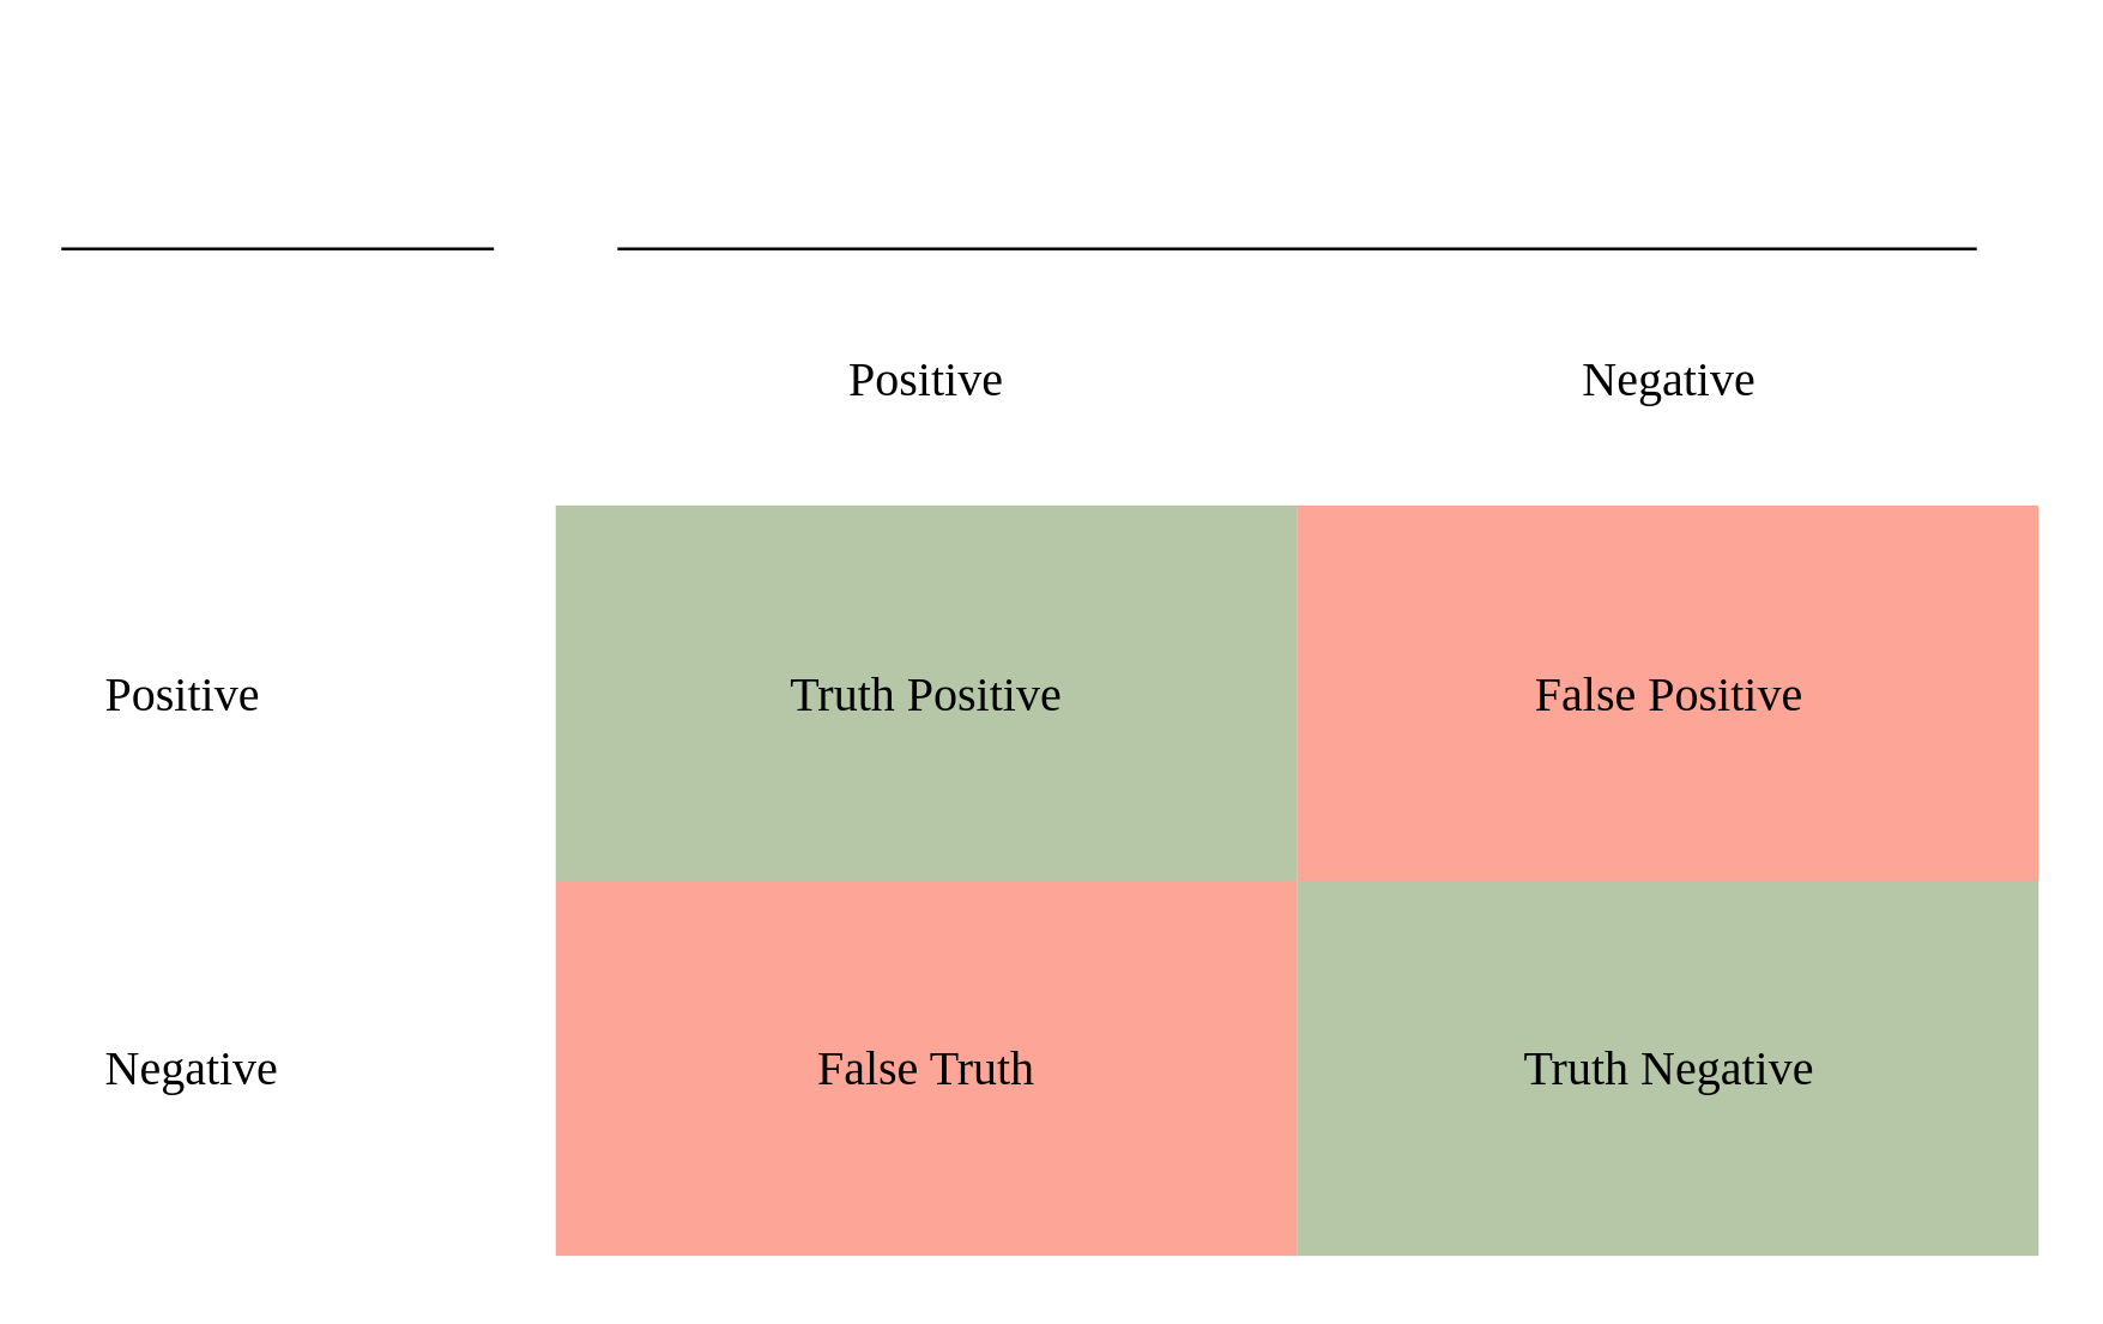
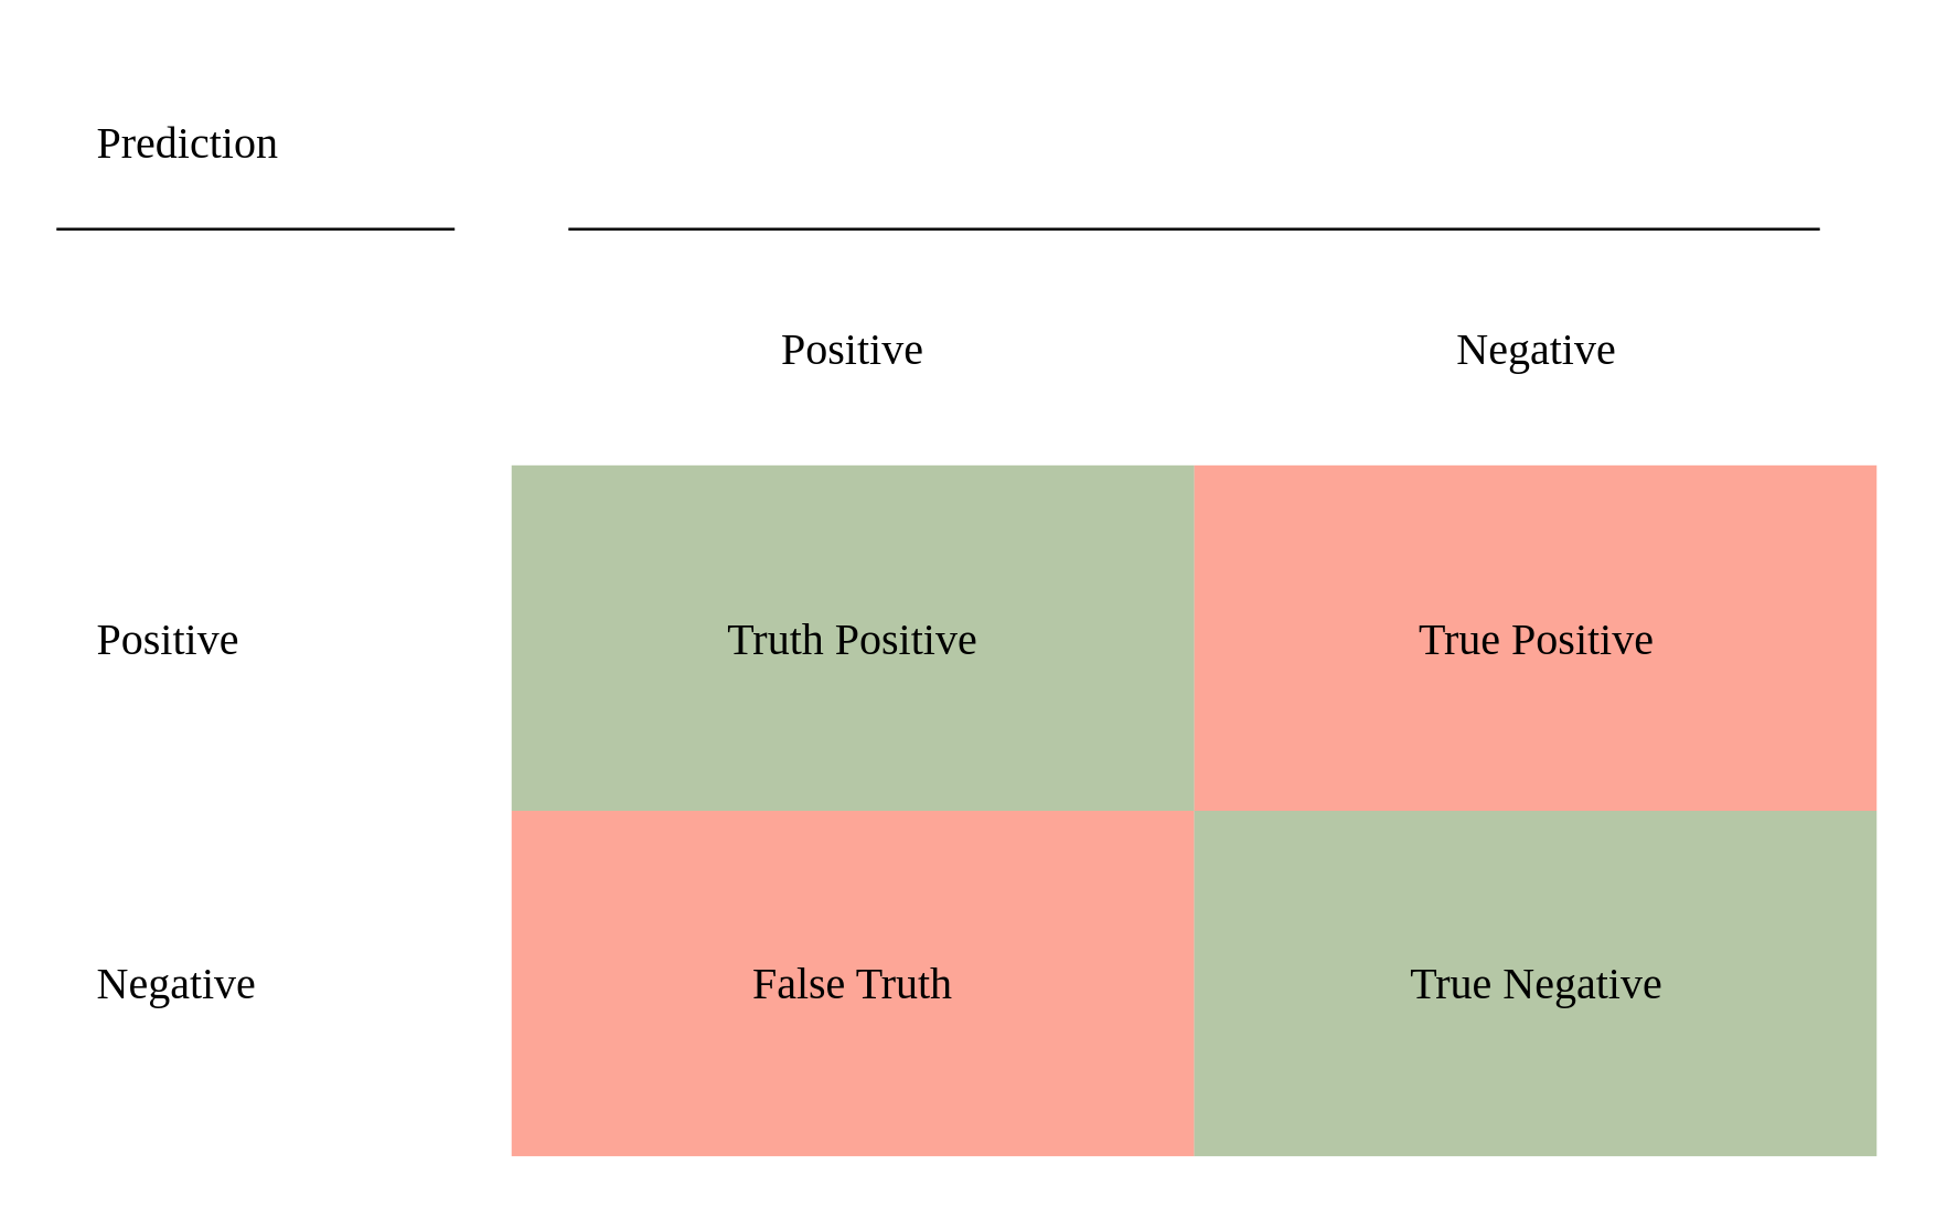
+ <mxCell id="15" value="Prediction" style="whiteSpace=wrap;html=1;shadow=0;glass=0;labelBackgroundColor=none;strokeColor=none;strokeWidth=1;fillColor=none;gradientColor=none;fontFamily=Palatino;fontSize=16;fontColor=#000000;align=left;opacity=50;verticalAlign=middle;spacing=15;" parent="5" vertex="1"><mxGeometry width="165" height="62.631" as="geometry" /></mxCell>
- <mxCell id="6" value="False Positive" style="whiteSpace=wrap;html=1;shadow=0;glass=0;labelBackgroundColor=none;strokeColor=none;strokeWidth=1;fillColor=#fc4f30;gradientColor=none;fontFamily=Palatino;fontSize=16;fontColor=#000000;align=center;opacity=50;verticalAlign=middle;spacing=15;" parent="5" vertex="1"><mxGeometry x="412.5" y="148.226" width="247.5" height="125.262" as="geometry" /></mxCell>
+ <mxCell id="6" value="True Positive" style="whiteSpace=wrap;html=1;shadow=0;glass=0;labelBackgroundColor=none;strokeColor=none;strokeWidth=1;fillColor=#fc4f30;gradientColor=none;fontFamily=Palatino;fontSize=16;fontColor=#000000;align=center;opacity=50;verticalAlign=middle;spacing=15;" parent="5" vertex="1"><mxGeometry x="412.5" y="148.226" width="247.5" height="125.262" as="geometry" /></mxCell>
- <mxCell id="9" value="Truth Negative" style="whiteSpace=wrap;html=1;shadow=0;glass=0;labelBackgroundColor=none;strokeColor=none;strokeWidth=1;fillColor=#6D904F;gradientColor=none;fontFamily=Palatino;fontSize=16;fontColor=#000000;align=center;opacity=50;verticalAlign=middle;spacingBottom=0;spacing=15;" parent="5" vertex="1"><mxGeometry x="412.5" y="273.488" width="247.5" height="125.262" as="geometry" /></mxCell>
+ <mxCell id="9" value="True Negative" style="whiteSpace=wrap;html=1;shadow=0;glass=0;labelBackgroundColor=none;strokeColor=none;strokeWidth=1;fillColor=#6D904F;gradientColor=none;fontFamily=Palatino;fontSize=16;fontColor=#000000;align=center;opacity=50;verticalAlign=middle;spacingBottom=0;spacing=15;" parent="5" vertex="1"><mxGeometry x="412.5" y="273.488" width="247.5" height="125.262" as="geometry" /></mxCell>
